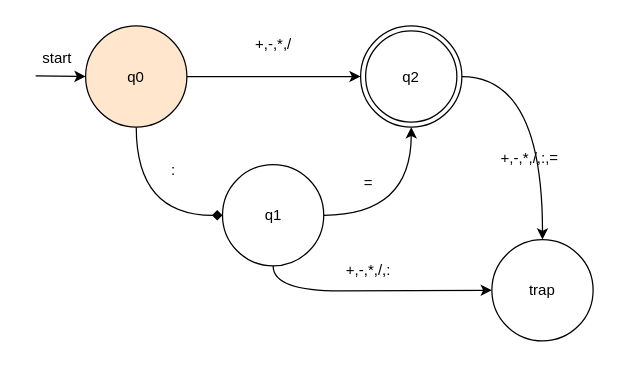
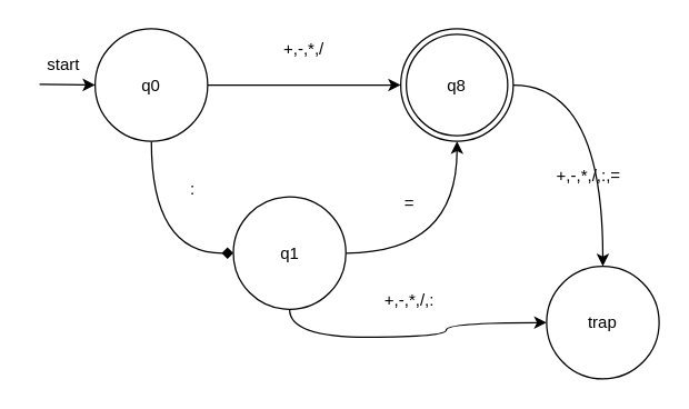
- <mxCell id="5" value="q0" style="ellipse;whiteSpace=wrap;html=1;aspect=fixed;fillColor=#ffe6cc;" parent="1" vertex="1"><mxGeometry x="68" y="20" width="81" height="81" as="geometry" /></mxCell>
+ <mxCell id="5" value="q0" style="ellipse;whiteSpace=wrap;html=1;aspect=fixed;" parent="1" vertex="1"><mxGeometry x="68" y="20" width="81" height="81" as="geometry" /></mxCell>
- <mxCell id="9" value="q2" style="ellipse;shape=doubleEllipse;whiteSpace=wrap;html=1;aspect=fixed;" parent="1" vertex="1"><mxGeometry x="288" y="20" width="81" height="81" as="geometry" /></mxCell>
+ <mxCell id="9" value="q8" style="ellipse;shape=doubleEllipse;whiteSpace=wrap;html=1;aspect=fixed;" parent="1" vertex="1"><mxGeometry x="288" y="20" width="81" height="81" as="geometry" /></mxCell>
- <mxCell id="12" value="q1" style="ellipse;whiteSpace=wrap;html=1;aspect=fixed;" parent="1" vertex="1"><mxGeometry x="177.5" y="131" width="81" height="81" as="geometry" /></mxCell>
+ <mxCell id="12" value="q1" style="ellipse;whiteSpace=wrap;html=1;aspect=fixed;" parent="1" vertex="1"><mxGeometry x="167.5" y="141" width="81" height="81" as="geometry" /></mxCell>
